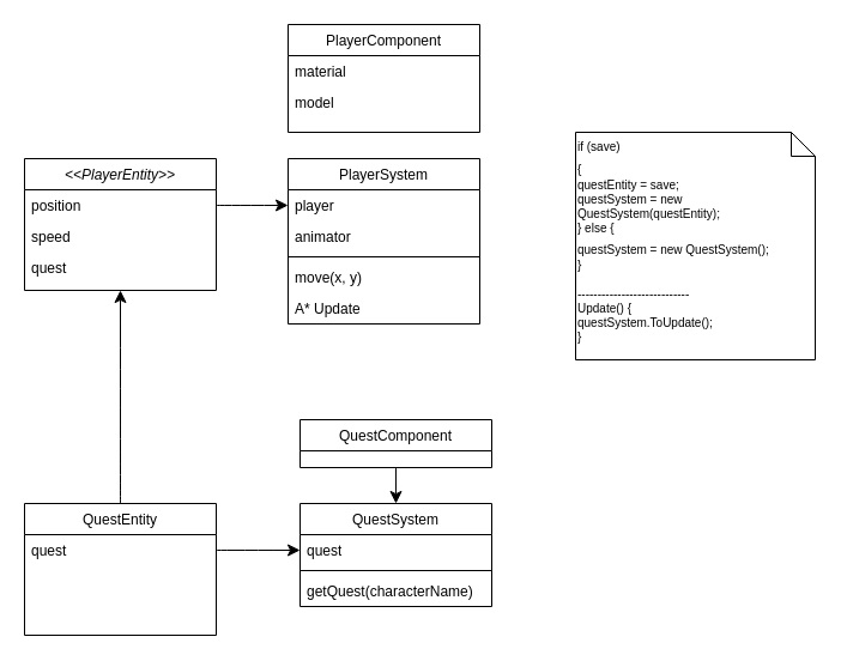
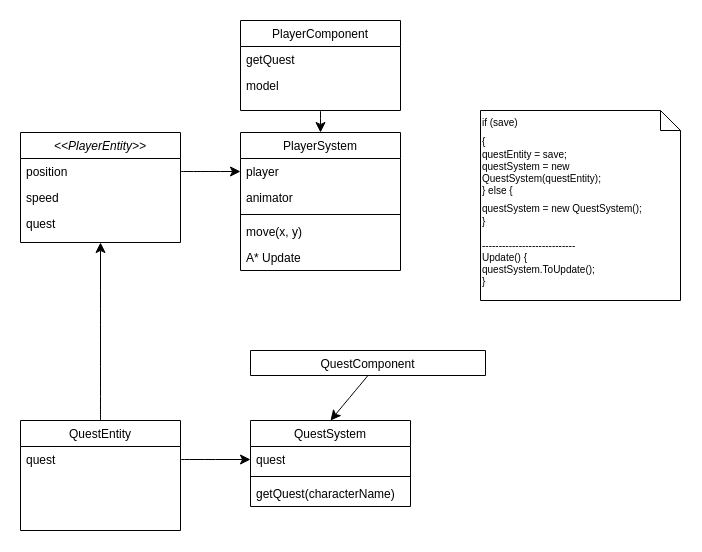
- <mxCell id="8" value="material" style="text;strokeColor=none;fillColor=none;align=left;verticalAlign=top;spacingLeft=4;spacingRight=4;overflow=hidden;rotatable=0;points=[[0,0.5],[1,0.5]];portConstraint=eastwest;whiteSpace=wrap;html=1;fontSize=12;" parent="7" vertex="1"><mxGeometry y="26" width="160" height="26" as="geometry" /></mxCell>
+ <mxCell id="8" value="getQuest" style="text;strokeColor=none;fillColor=none;align=left;verticalAlign=top;spacingLeft=4;spacingRight=4;overflow=hidden;rotatable=0;points=[[0,0.5],[1,0.5]];portConstraint=eastwest;whiteSpace=wrap;html=1;fontSize=12;" parent="7" vertex="1"><mxGeometry y="26" width="160" height="26" as="geometry" /></mxCell>
+ <mxCell id="6" style="edgeStyle=none;curved=1;rounded=0;orthogonalLoop=1;jettySize=auto;html=1;exitX=0.5;exitY=1;exitDx=0;exitDy=0;entryX=0.5;entryY=0;entryDx=0;entryDy=0;fontSize=12;startSize=8;endSize=8;" parent="1" source="7" target="11" edge="1"><mxGeometry relative="1" as="geometry" /></mxCell>
- <mxCell id="21" value="QuestComponent" style="swimlane;fontStyle=0;align=center;verticalAlign=top;childLayout=stackLayout;horizontal=1;startSize=26;horizontalStack=0;resizeParent=1;resizeLast=0;collapsible=1;marginBottom=0;rounded=0;shadow=0;strokeWidth=1;" parent="1" vertex="1"><mxGeometry x="250" y="350" width="160" height="40" as="geometry"><mxRectangle x="550" y="140" width="160" height="26" as="alternateBounds" /></mxGeometry></mxCell>
+ <mxCell id="21" value="QuestComponent" style="swimlane;fontStyle=0;align=center;verticalAlign=top;childLayout=stackLayout;horizontal=1;startSize=26;horizontalStack=0;resizeParent=1;resizeLast=0;collapsible=1;marginBottom=0;rounded=0;shadow=0;strokeWidth=1;" parent="1" vertex="1"><mxGeometry x="250" y="350" width="235" height="25" as="geometry"><mxRectangle x="550" y="140" width="160" height="26" as="alternateBounds" /></mxGeometry></mxCell>
